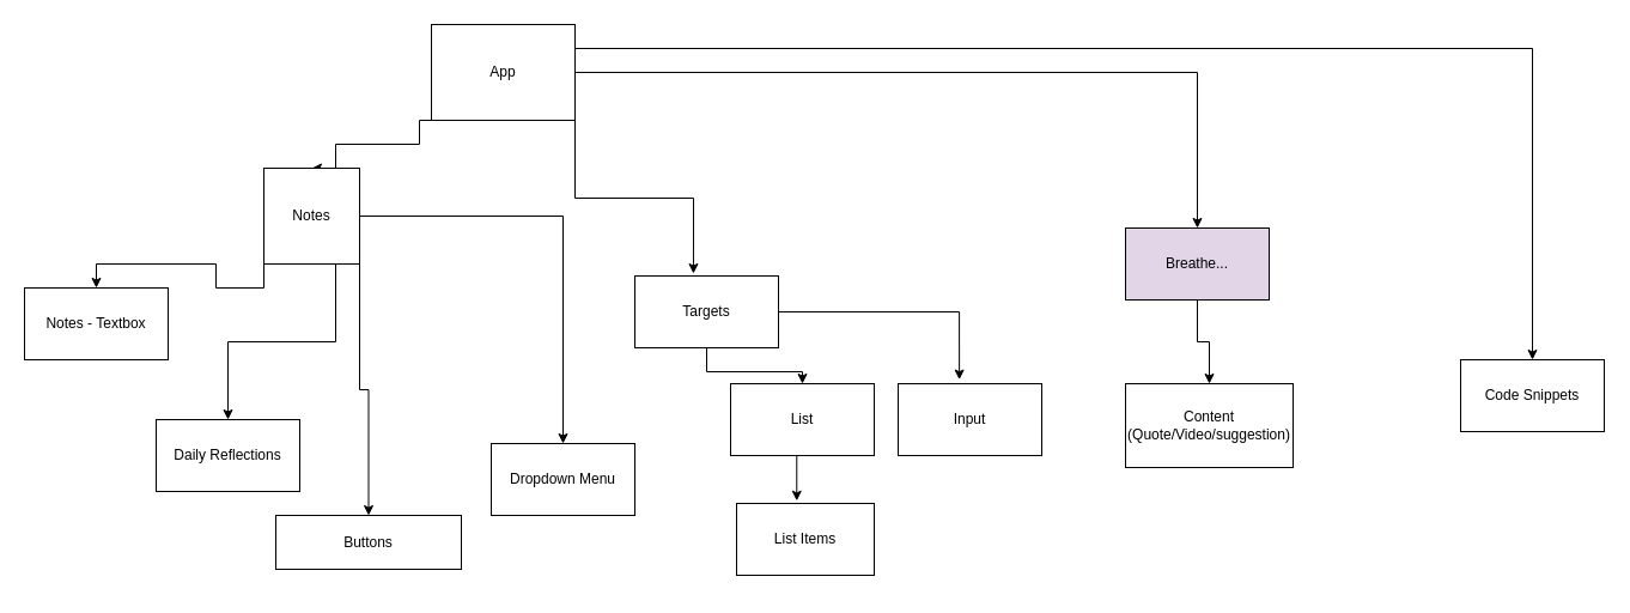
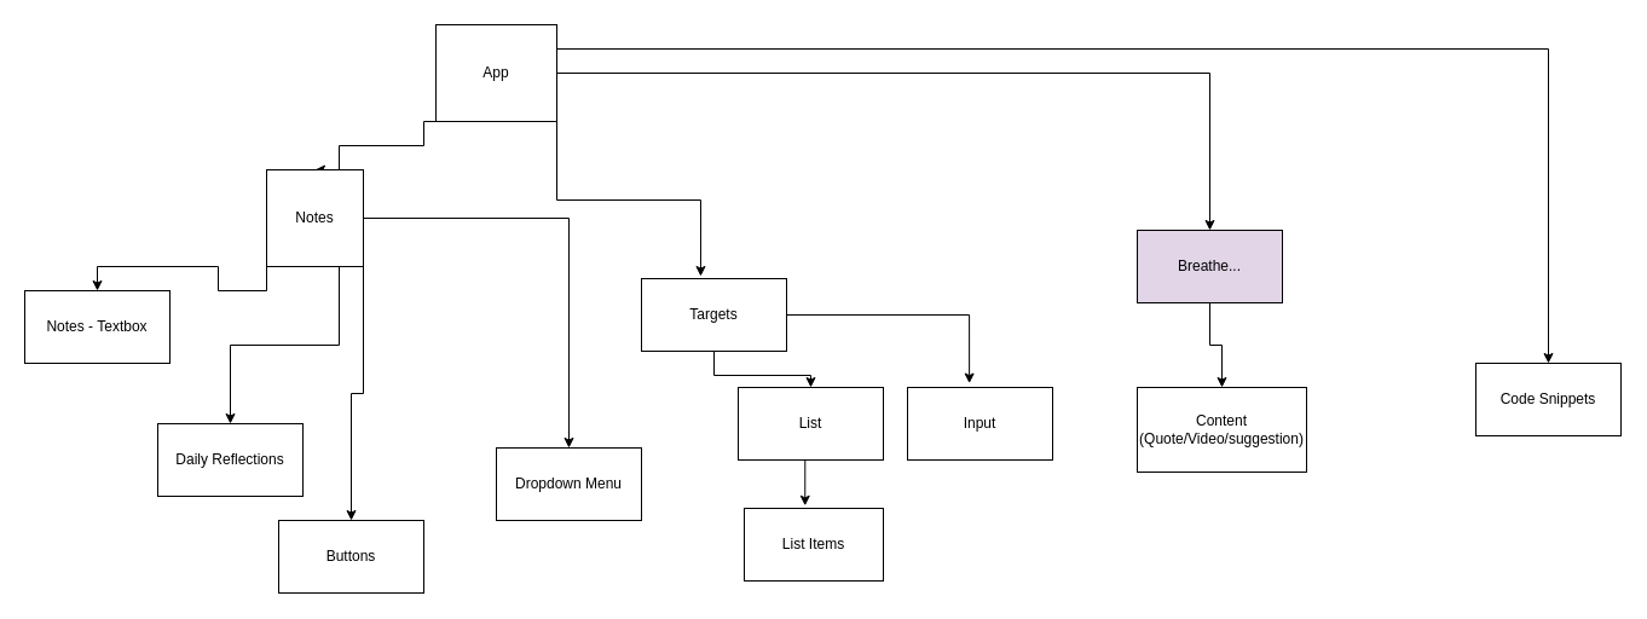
- <mxCell id="6" value="App" style="rounded=0;whiteSpace=wrap;html=1;" vertex="1" parent="1"><mxGeometry x="360" y="20" width="120" height="80" as="geometry" /></mxCell>
+ <mxCell id="6" value="App" style="rounded=0;whiteSpace=wrap;html=1;" vertex="1" parent="1"><mxGeometry x="360" y="20" width="100" height="80" as="geometry" /></mxCell>
- <mxCell id="14" value="Buttons" style="rounded=0;whiteSpace=wrap;html=1;" vertex="1" parent="1"><mxGeometry x="230" y="430" width="155" height="45" as="geometry" /></mxCell>
+ <mxCell id="14" value="Buttons" style="rounded=0;whiteSpace=wrap;html=1;" vertex="1" parent="1"><mxGeometry x="230" y="430" width="120" height="60" as="geometry" /></mxCell>
